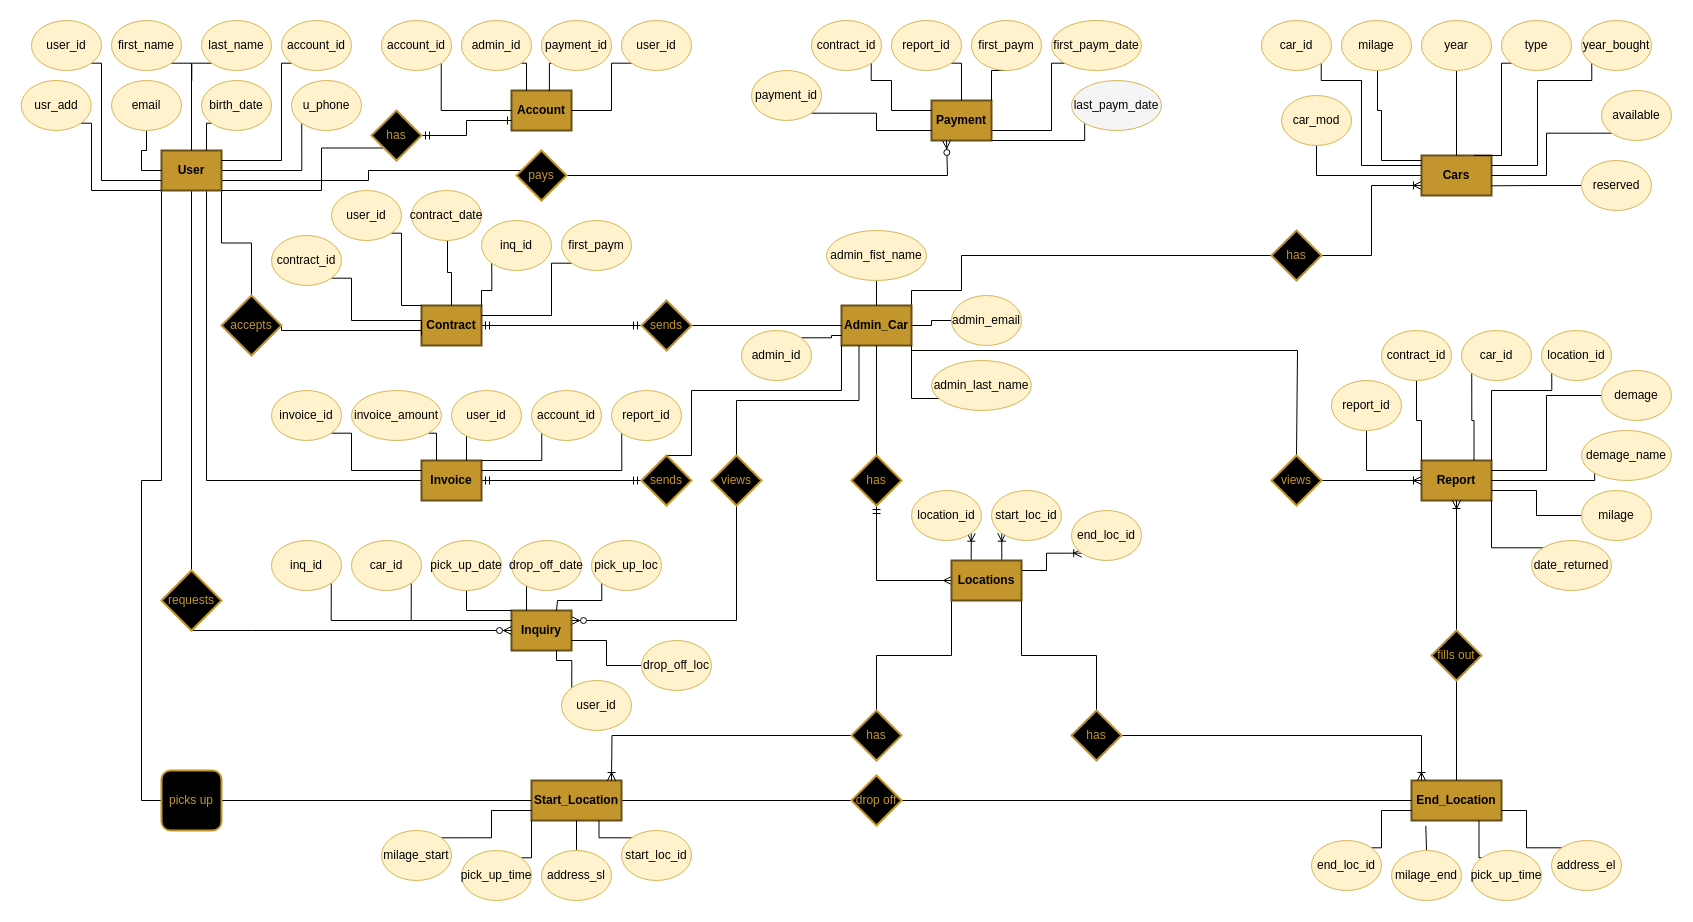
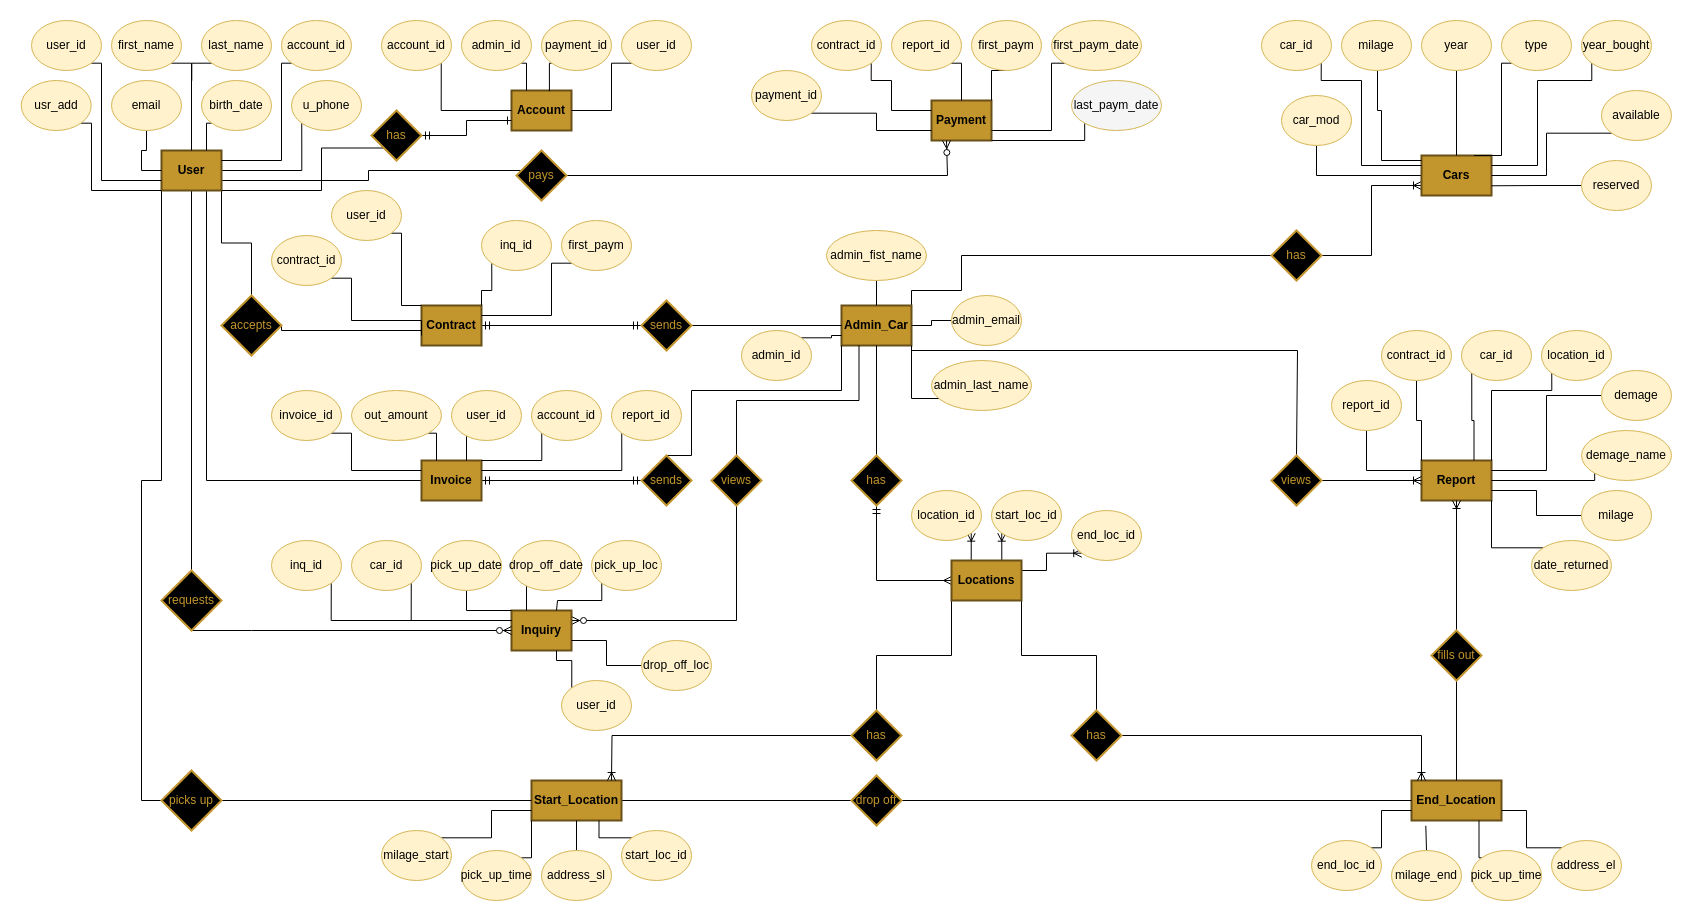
- <mxCell id="56" value="contract_date" style="ellipse;whiteSpace=wrap;html=1;strokeColor=#d6b656;fillColor=#fff2cc;" vertex="1" parent="1"><mxGeometry x="411" y="190" width="70" height="50" as="geometry" /></mxCell>
- <mxCell id="55" style="edgeStyle=orthogonalEdgeStyle;rounded=0;orthogonalLoop=1;jettySize=auto;html=1;exitX=0.5;exitY=1;exitDx=0;exitDy=0;startArrow=none;startFill=0;endArrow=none;endFill=0;fontColor=#C2952D;entryX=0.5;entryY=0;entryDx=0;entryDy=0;" edge="1" parent="1" source="56" target="50"><mxGeometry relative="1" as="geometry"><mxPoint x="447" y="290" as="targetPoint" /><Array as="points"><mxPoint x="447" y="272" /><mxPoint x="451" y="272" /></Array></mxGeometry></mxCell>
- <mxCell id="72" value="invoice_amount" style="ellipse;whiteSpace=wrap;html=1;strokeColor=#d6b656;fillColor=#fff2cc;" vertex="1" parent="1"><mxGeometry x="351" y="390" width="90" height="50" as="geometry" /></mxCell>
+ <mxCell id="72" value="out_amount" style="ellipse;whiteSpace=wrap;html=1;strokeColor=#d6b656;fillColor=#fff2cc;" vertex="1" parent="1"><mxGeometry x="351" y="390" width="90" height="50" as="geometry" /></mxCell>
- <mxCell id="132" value="picks up" style="whiteSpace=wrap;html=1;strokeColor=#C2952D;fillColor=#000000;gradientColor=none;strokeWidth=2;fontColor=#C2952D;rounded=1;" vertex="1" parent="1"><mxGeometry x="161" y="770" width="60" height="60" as="geometry" /></mxCell>
+ <mxCell id="132" value="picks up" style="rhombus;whiteSpace=wrap;html=1;strokeColor=#C2952D;fillColor=#000000;gradientColor=none;strokeWidth=2;fontColor=#C2952D;" vertex="1" parent="1"><mxGeometry x="161" y="770" width="60" height="60" as="geometry" /></mxCell>
